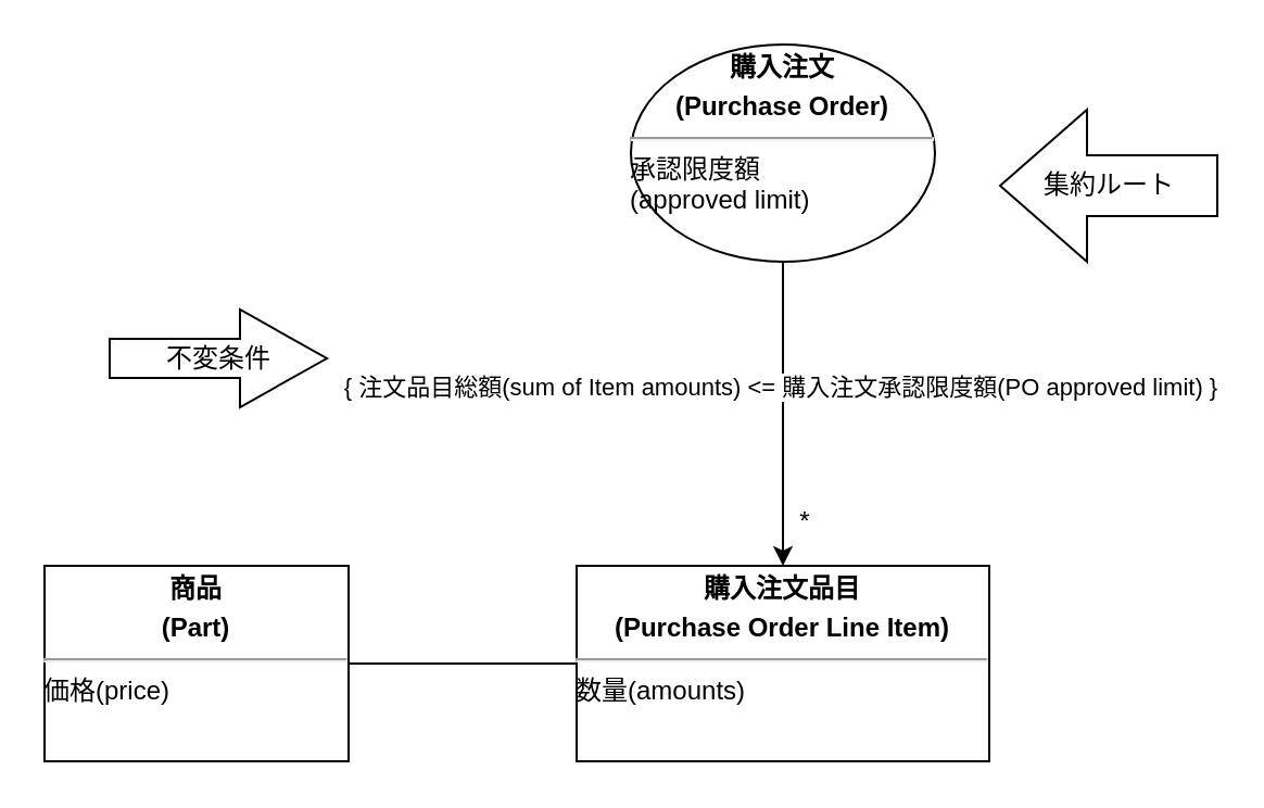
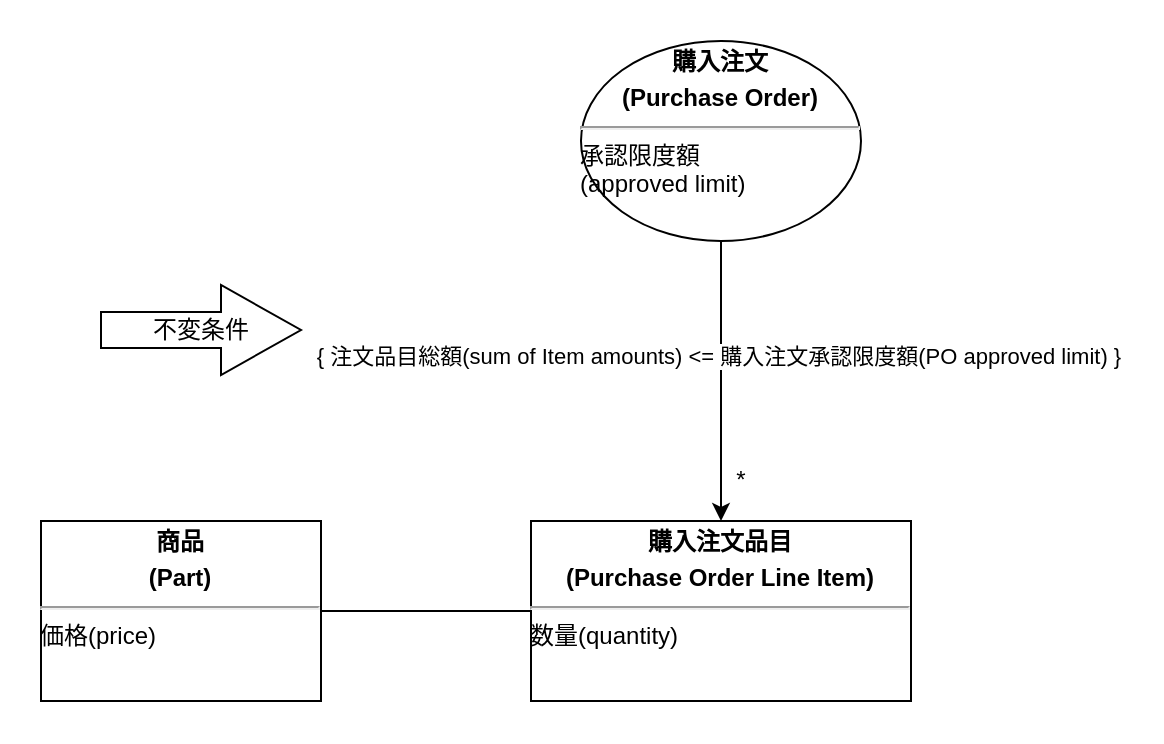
- <mxCell id="9" value="集約ルート" style="html=1;shadow=0;dashed=0;align=center;verticalAlign=middle;shape=mxgraph.arrows2.arrow;dy=0.6;dx=40;flipH=1;notch=0;" vertex="1" parent="1"><mxGeometry x="460" y="50" width="100" height="70" as="geometry" /></mxCell>
- <mxCell id="6" value="&lt;p style=&quot;text-align: center ; margin: 4px 0px 0px&quot;&gt;&lt;b&gt;購入注文品目&lt;/b&gt;&lt;/p&gt;&lt;p style=&quot;text-align: center ; margin: 4px 0px 0px&quot;&gt;&lt;b&gt;(Purchase Order Line Item)&lt;/b&gt;&lt;/p&gt;&lt;hr&gt;&lt;div style=&quot;height: 2px&quot;&gt;数量(amounts)&lt;/div&gt;" style="verticalAlign=top;align=left;overflow=fill;fontSize=12;fontFamily=Helvetica;html=1;" vertex="1" parent="1"><mxGeometry x="265" y="260" width="190" height="90" as="geometry" /></mxCell>
+ <mxCell id="6" value="&lt;p style=&quot;text-align: center ; margin: 4px 0px 0px&quot;&gt;&lt;b&gt;購入注文品目&lt;/b&gt;&lt;/p&gt;&lt;p style=&quot;text-align: center ; margin: 4px 0px 0px&quot;&gt;&lt;b&gt;(Purchase Order Line Item)&lt;/b&gt;&lt;/p&gt;&lt;hr&gt;&lt;div style=&quot;height: 2px&quot;&gt;数量(quantity)&lt;/div&gt;" style="verticalAlign=top;align=left;overflow=fill;fontSize=12;fontFamily=Helvetica;html=1;" vertex="1" parent="1"><mxGeometry x="265" y="260" width="190" height="90" as="geometry" /></mxCell>
